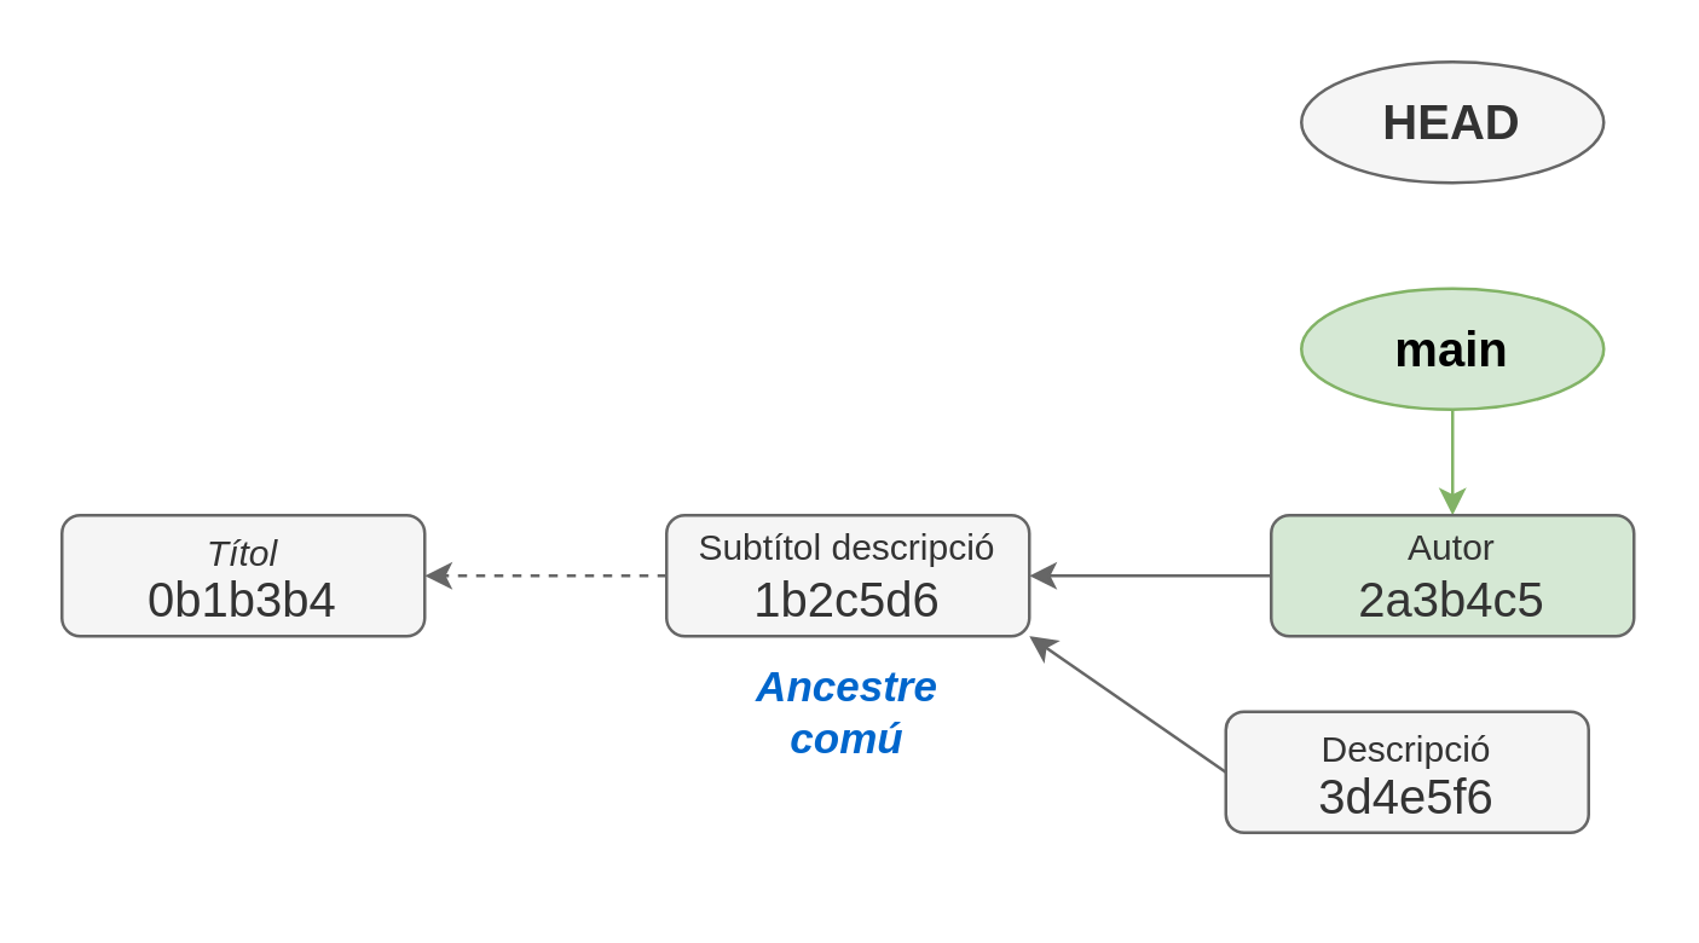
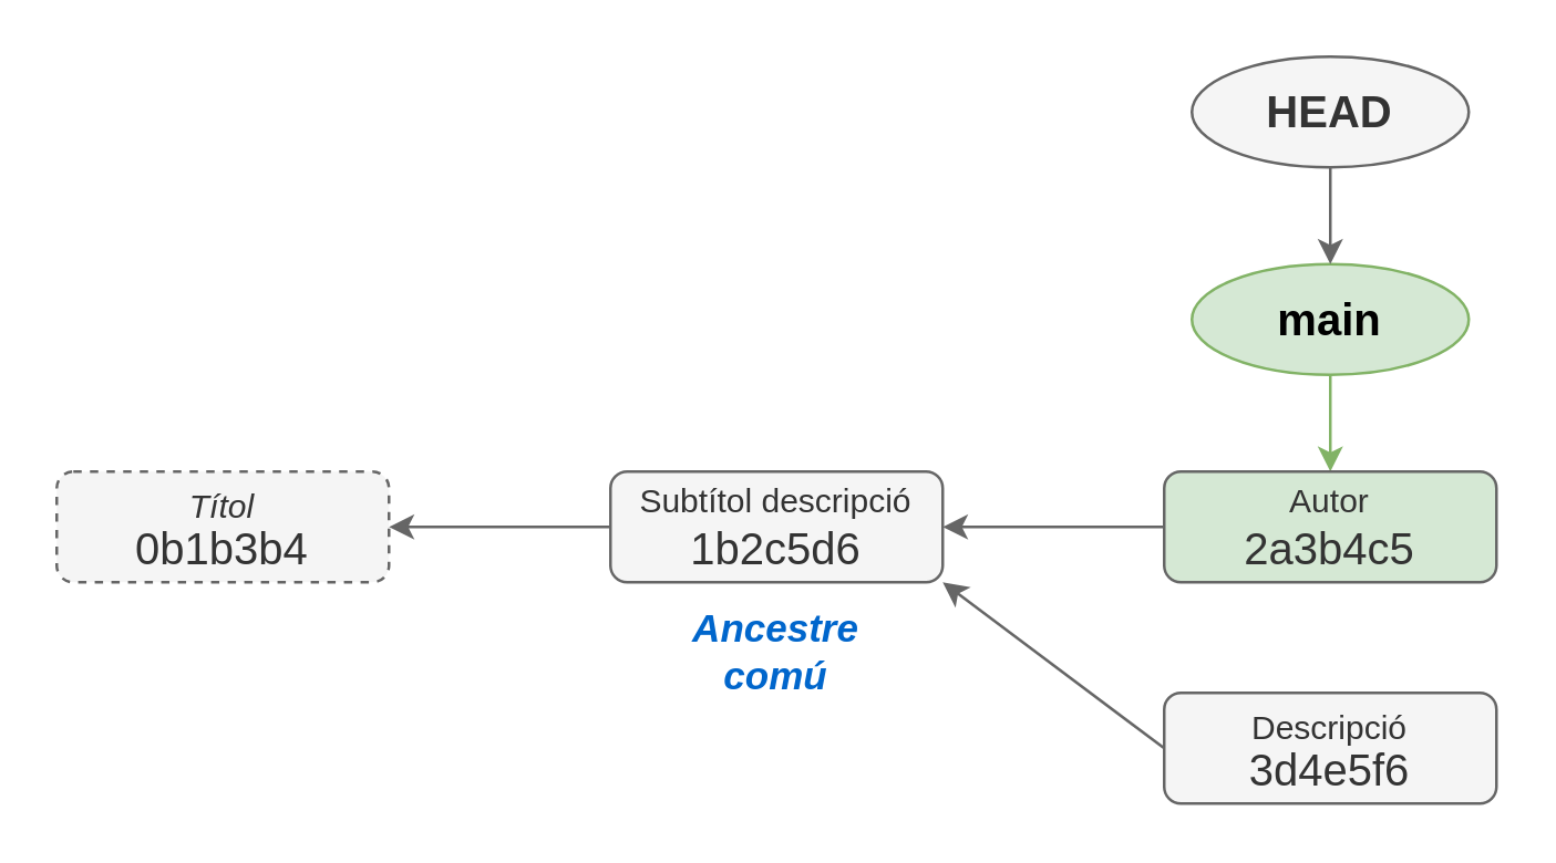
+ <mxCell id="8" style="edgeStyle=orthogonalEdgeStyle;rounded=0;orthogonalLoop=1;jettySize=auto;html=1;exitX=0.5;exitY=1;exitDx=0;exitDy=0;fillColor=#f5f5f5;strokeColor=#666666;entryX=0.5;entryY=0;entryDx=0;entryDy=0;" edge="1" parent="1" source="9" target="7"><mxGeometry relative="1" as="geometry" /></mxCell>
- <mxCell id="3" value="&lt;div style=&quot;line-height: 100%;&quot;&gt;&lt;span style=&quot;background-color: initial;&quot;&gt;&lt;span style=&quot;font-size: 12px;&quot;&gt;&lt;i&gt;Títol&lt;/i&gt;&lt;/span&gt;&lt;/span&gt;&lt;/div&gt;&lt;div style=&quot;line-height: 100%;&quot;&gt;&lt;span style=&quot;background-color: initial;&quot;&gt;0b1b3b4&lt;/span&gt;&lt;br&gt;&lt;/div&gt;" style="rounded=1;whiteSpace=wrap;html=1;fontSize=16;fillColor=#f5f5f5;strokeColor=#666666;fontColor=#333333;" vertex="1" parent="1"><mxGeometry x="20" y="170" width="120" height="40" as="geometry" /></mxCell>
+ <mxCell id="3" value="&lt;div style=&quot;line-height: 100%;&quot;&gt;&lt;span style=&quot;background-color: initial;&quot;&gt;&lt;span style=&quot;font-size: 12px;&quot;&gt;&lt;i&gt;Títol&lt;/i&gt;&lt;/span&gt;&lt;/span&gt;&lt;/div&gt;&lt;div style=&quot;line-height: 100%;&quot;&gt;&lt;span style=&quot;background-color: initial;&quot;&gt;0b1b3b4&lt;/span&gt;&lt;br&gt;&lt;/div&gt;" style="rounded=1;whiteSpace=wrap;html=1;fontSize=16;fillColor=#f5f5f5;strokeColor=#666666;fontColor=#333333;dashed=1;" vertex="1" parent="1"><mxGeometry x="20" y="170" width="120" height="40" as="geometry" /></mxCell>
- <mxCell id="4" style="edgeStyle=orthogonalEdgeStyle;rounded=0;orthogonalLoop=1;jettySize=auto;html=1;exitX=0;exitY=0.5;exitDx=0;exitDy=0;fillColor=#f5f5f5;strokeColor=#666666;dashed=1;" edge="1" parent="1" source="5" target="3"><mxGeometry relative="1" as="geometry" /></mxCell>
+ <mxCell id="4" style="edgeStyle=orthogonalEdgeStyle;rounded=0;orthogonalLoop=1;jettySize=auto;html=1;exitX=0;exitY=0.5;exitDx=0;exitDy=0;fillColor=#f5f5f5;strokeColor=#666666;" edge="1" parent="1" source="5" target="3"><mxGeometry relative="1" as="geometry" /></mxCell>
- <mxCell id="11" value="&lt;div style=&quot;line-height: 100%;&quot;&gt;&lt;span style=&quot;background-color: initial;&quot;&gt;&lt;span style=&quot;font-size: 12px;&quot;&gt;Descripció&lt;/span&gt;&lt;/span&gt;&lt;/div&gt;&lt;div style=&quot;line-height: 100%;&quot;&gt;&lt;span style=&quot;background-color: initial;&quot;&gt;3d4e5f6&lt;/span&gt;&lt;br&gt;&lt;/div&gt;" style="rounded=1;whiteSpace=wrap;html=1;fontSize=16;fillColor=#f5f5f5;strokeColor=#666666;fontColor=#333333;" vertex="1" parent="1"><mxGeometry x="405" y="235" width="120" height="40" as="geometry" /></mxCell>
+ <mxCell id="11" value="&lt;div style=&quot;line-height: 100%;&quot;&gt;&lt;span style=&quot;background-color: initial;&quot;&gt;&lt;span style=&quot;font-size: 12px;&quot;&gt;Descripció&lt;/span&gt;&lt;/span&gt;&lt;/div&gt;&lt;div style=&quot;line-height: 100%;&quot;&gt;&lt;span style=&quot;background-color: initial;&quot;&gt;3d4e5f6&lt;/span&gt;&lt;br&gt;&lt;/div&gt;" style="rounded=1;whiteSpace=wrap;html=1;fontSize=16;fillColor=#f5f5f5;strokeColor=#666666;fontColor=#333333;" vertex="1" parent="1"><mxGeometry x="420" y="250" width="120" height="40" as="geometry" /></mxCell>
